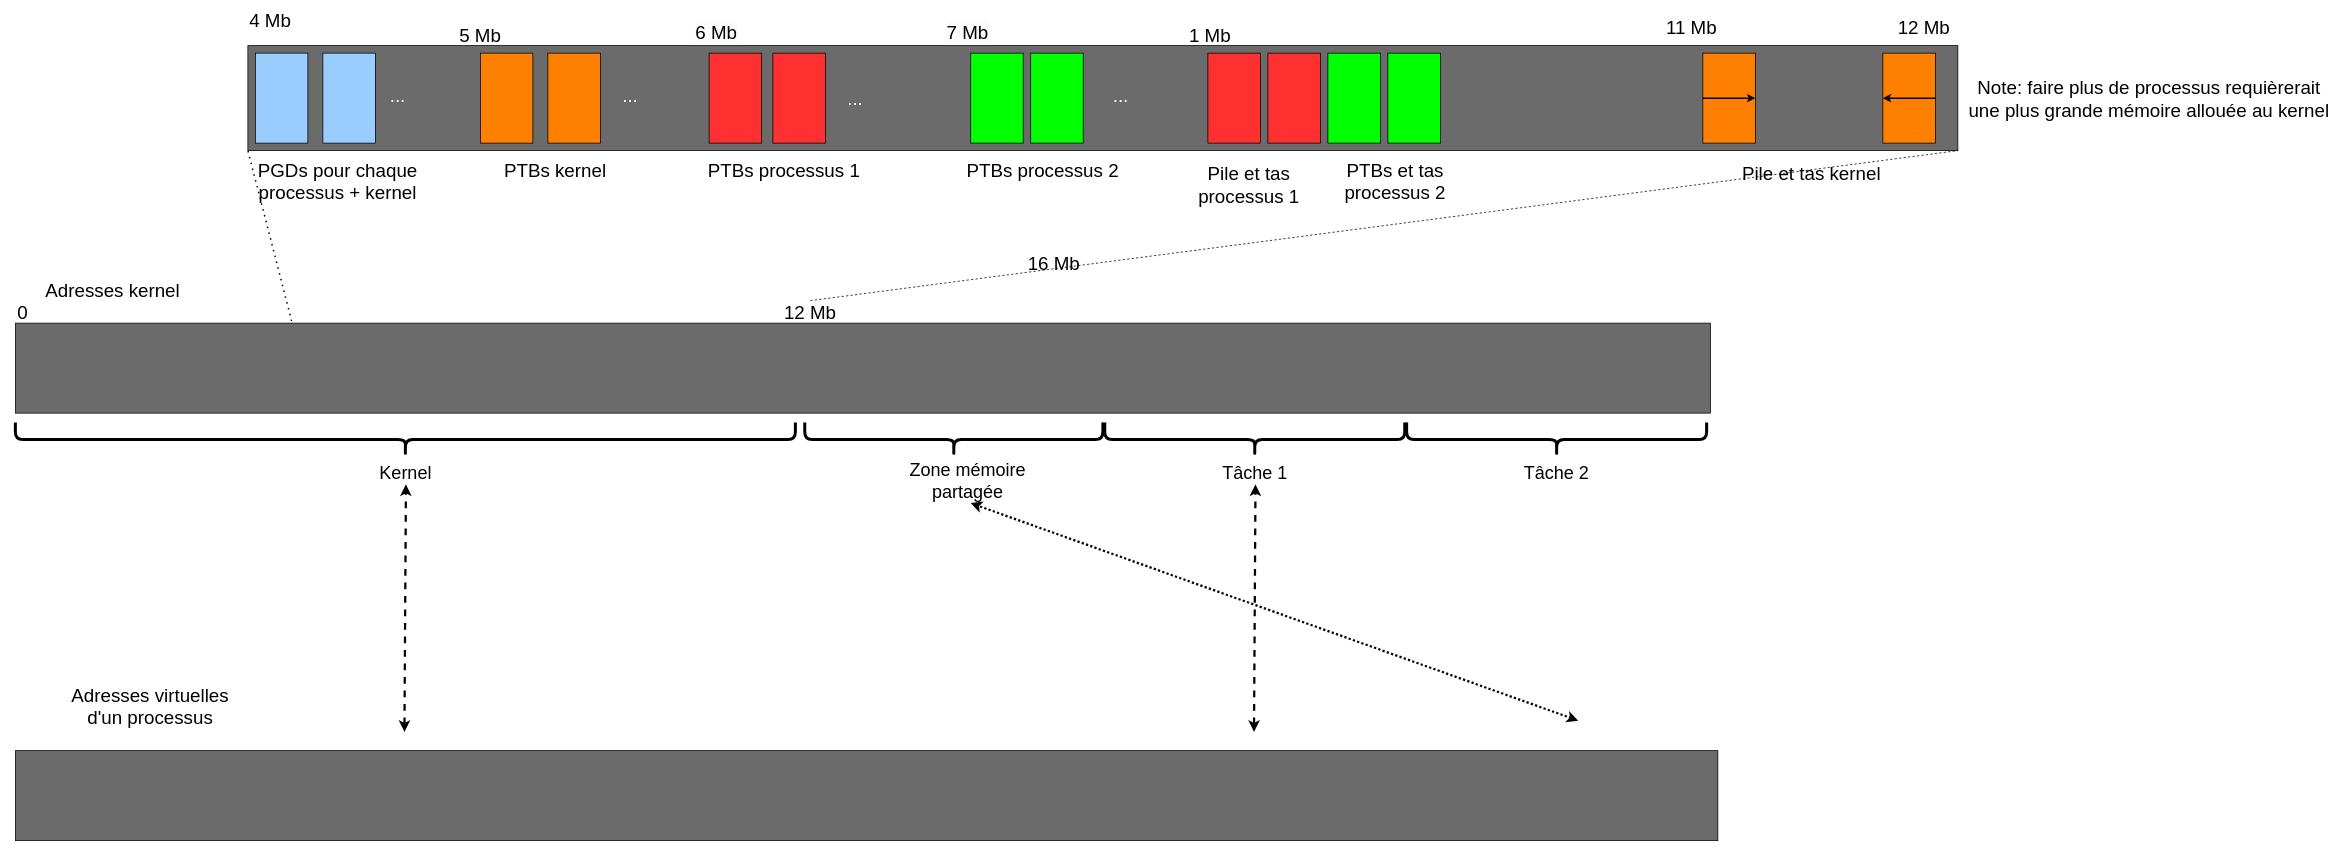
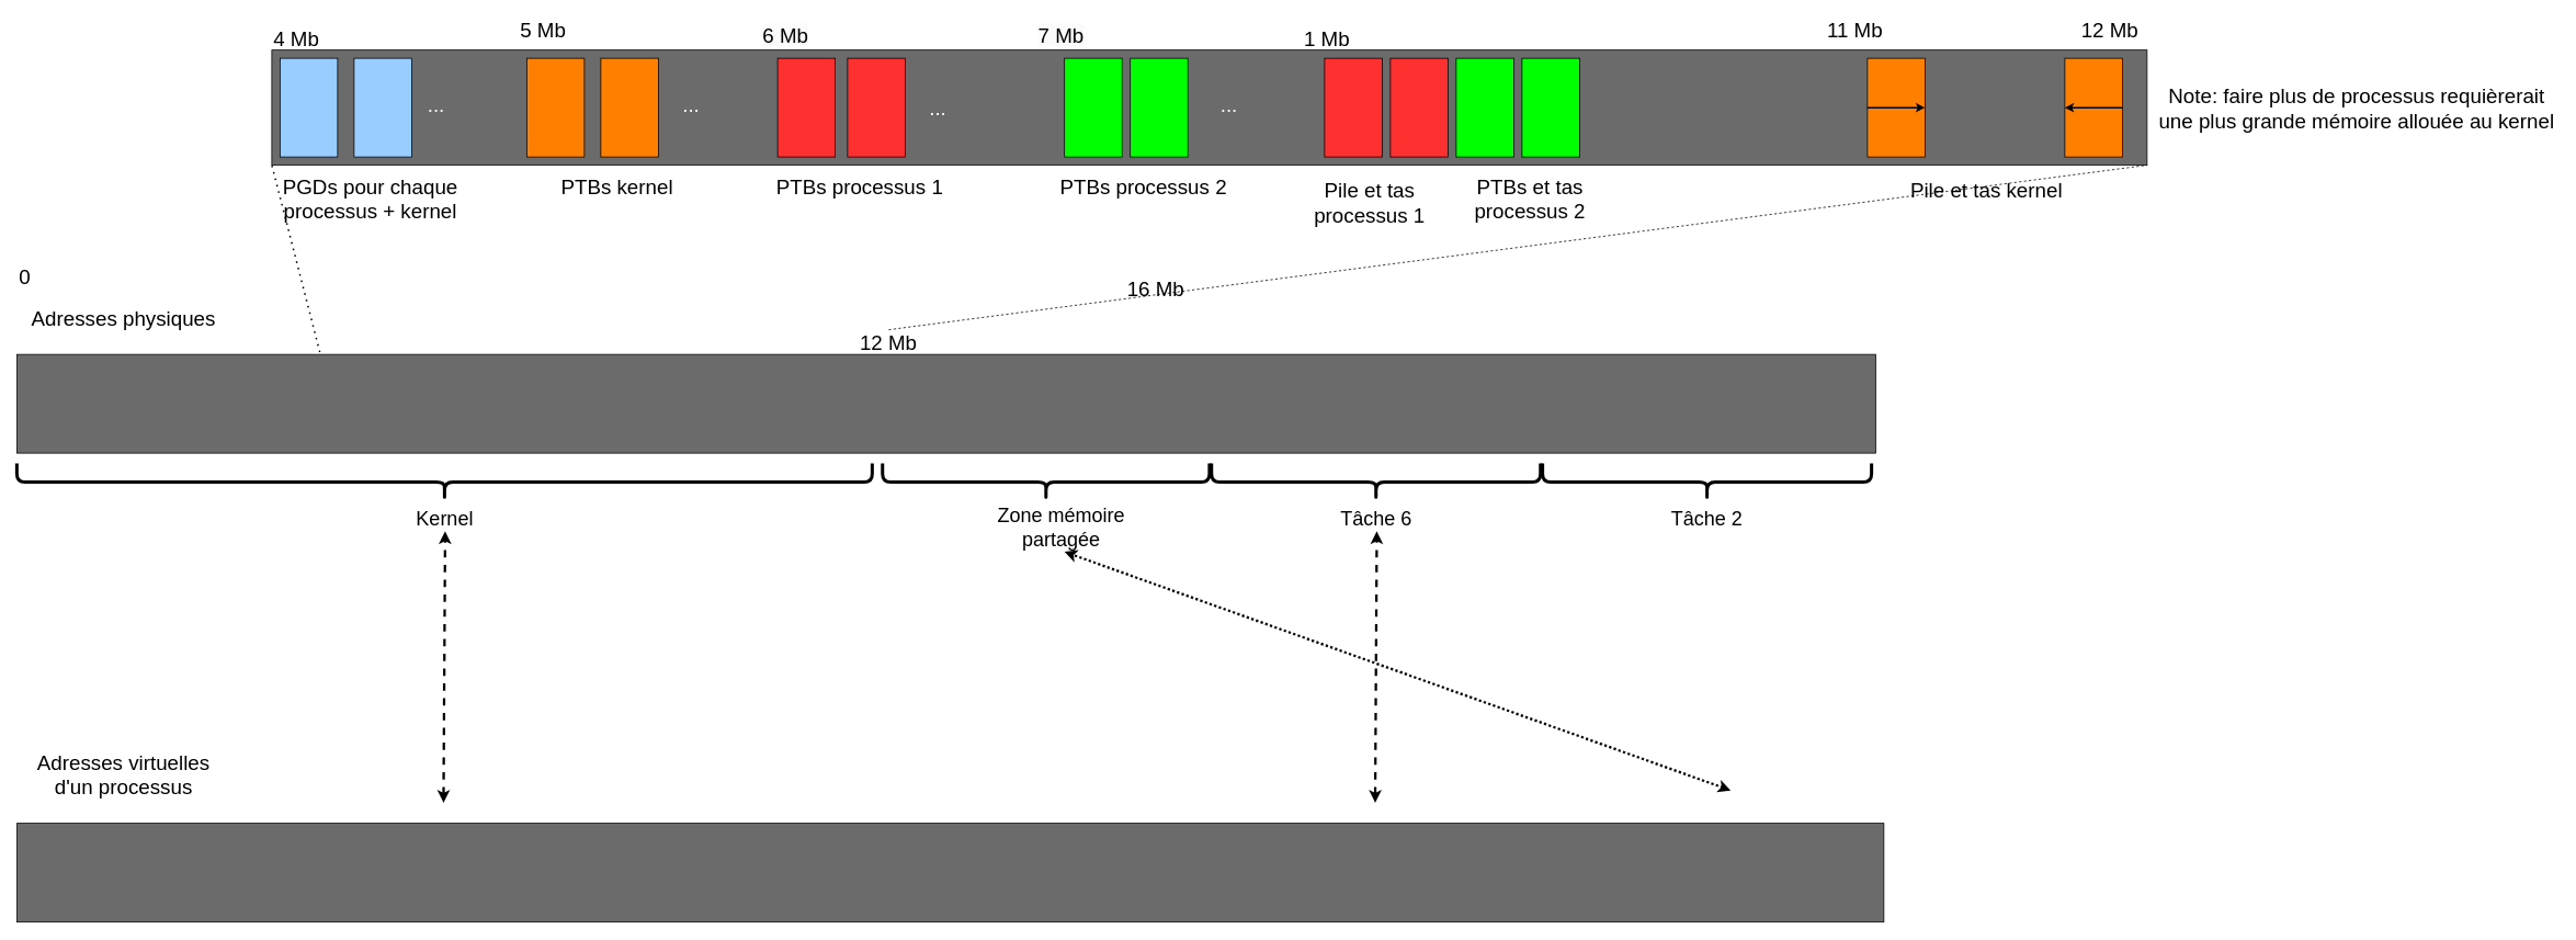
- <mxCell id="19" value="&lt;span style=&quot;font-size: 25px;&quot;&gt;4 Mb&lt;/span&gt;" style="text;html=1;strokeColor=none;fillColor=none;align=center;verticalAlign=middle;whiteSpace=wrap;rounded=0;" vertex="1" parent="1"><mxGeometry x="330" y="10" width="60" height="30" as="geometry" /></mxCell>
+ <mxCell id="19" value="&lt;span style=&quot;font-size: 25px;&quot;&gt;4 Mb&lt;/span&gt;" style="text;html=1;strokeColor=none;fillColor=none;align=center;verticalAlign=middle;whiteSpace=wrap;rounded=0;" vertex="1" parent="1"><mxGeometry x="330" y="30" width="60" height="30" as="geometry" /></mxCell>
- <mxCell id="24" value="&lt;span style=&quot;font-size: 25px;&quot;&gt;5 Mb&lt;/span&gt;" style="text;html=1;strokeColor=none;fillColor=none;align=center;verticalAlign=middle;whiteSpace=wrap;rounded=0;" vertex="1" parent="1"><mxGeometry x="610" y="30" width="60" height="30" as="geometry" /></mxCell>
+ <mxCell id="24" value="&lt;span style=&quot;font-size: 25px;&quot;&gt;5 Mb&lt;/span&gt;" style="text;html=1;strokeColor=none;fillColor=none;align=center;verticalAlign=middle;whiteSpace=wrap;rounded=0;" vertex="1" parent="1"><mxGeometry x="630" y="20" width="60" height="30" as="geometry" /></mxCell>
- <mxCell id="48" value="&lt;span style=&quot;font-size: 25px;&quot;&gt;PTBs kernel&lt;/span&gt;" style="text;html=1;strokeColor=none;fillColor=none;align=center;verticalAlign=middle;whiteSpace=wrap;rounded=0;" vertex="1" parent="1"><mxGeometry x="620" y="210" width="240" height="30" as="geometry" /></mxCell>
+ <mxCell id="48" value="&lt;span style=&quot;font-size: 25px;&quot;&gt;PTBs kernel&lt;/span&gt;" style="text;html=1;strokeColor=none;fillColor=none;align=center;verticalAlign=middle;whiteSpace=wrap;rounded=0;" vertex="1" parent="1"><mxGeometry x="630" y="210" width="240" height="30" as="geometry" /></mxCell>
- <mxCell id="2" value="&lt;font style=&quot;font-size: 25px;&quot;&gt;Adresses kernel&lt;/font&gt;" style="text;html=1;strokeColor=none;fillColor=none;align=center;verticalAlign=middle;whiteSpace=wrap;rounded=0;" vertex="1" parent="1"><mxGeometry x="20" y="370" width="260" height="30" as="geometry" /></mxCell>
+ <mxCell id="2" value="&lt;font style=&quot;font-size: 25px;&quot;&gt;Adresses physiques&lt;/font&gt;" style="text;html=1;strokeColor=none;fillColor=none;align=center;verticalAlign=middle;whiteSpace=wrap;rounded=0;" vertex="1" parent="1"><mxGeometry x="20" y="370" width="260" height="30" as="geometry" /></mxCell>
- <mxCell id="6" value="&lt;span style=&quot;font-size: 25px;&quot;&gt;0&lt;/span&gt;" style="text;html=1;strokeColor=none;fillColor=none;align=center;verticalAlign=middle;whiteSpace=wrap;rounded=0;" vertex="1" parent="1"><mxGeometry x="20" y="400" width="20" height="30" as="geometry" /></mxCell>
+ <mxCell id="6" value="&lt;span style=&quot;font-size: 25px;&quot;&gt;0&lt;/span&gt;" style="text;html=1;strokeColor=none;fillColor=none;align=center;verticalAlign=middle;whiteSpace=wrap;rounded=0;" vertex="1" parent="1"><mxGeometry x="20" y="320" width="20" height="30" as="geometry" /></mxCell>
- <mxCell id="14" value="&lt;span style=&quot;font-size: 24px;&quot;&gt;Tâche 1&lt;/span&gt;" style="text;html=1;strokeColor=none;fillColor=none;align=center;verticalAlign=middle;whiteSpace=wrap;rounded=0;strokeWidth=4;" vertex="1" parent="1"><mxGeometry x="1627.5" y="615" width="90" height="30" as="geometry" /></mxCell>
+ <mxCell id="14" value="&lt;span style=&quot;font-size: 24px;&quot;&gt;Tâche 6&lt;/span&gt;" style="text;html=1;strokeColor=none;fillColor=none;align=center;verticalAlign=middle;whiteSpace=wrap;rounded=0;strokeWidth=4;" vertex="1" parent="1"><mxGeometry x="1627.5" y="615" width="90" height="30" as="geometry" /></mxCell>
- <mxCell id="3" value="&lt;font style=&quot;font-size: 25px;&quot;&gt;Adresses virtuelles &lt;br&gt;d'un processus&lt;/font&gt;" style="text;html=1;strokeColor=none;fillColor=none;align=center;verticalAlign=middle;whiteSpace=wrap;rounded=0;" vertex="1" parent="1"><mxGeometry x="70" y="910" width="260" height="60" as="geometry" /></mxCell>
+ <mxCell id="3" value="&lt;font style=&quot;font-size: 25px;&quot;&gt;Adresses virtuelles &lt;br&gt;d'un processus&lt;/font&gt;" style="text;html=1;strokeColor=none;fillColor=none;align=center;verticalAlign=middle;whiteSpace=wrap;rounded=0;" vertex="1" parent="1"><mxGeometry x="20" y="910" width="260" height="60" as="geometry" /></mxCell>
